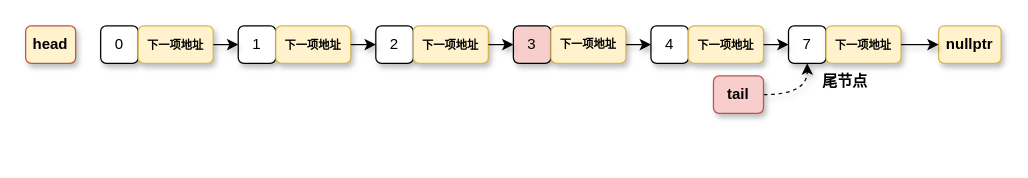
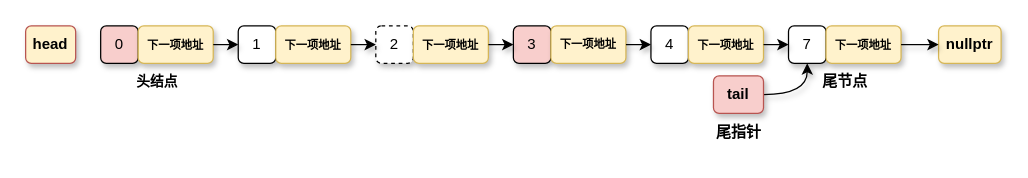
- <mxCell id="3" value="0" style="rounded=1;whiteSpace=wrap;html=1;shadow=1;" parent="2" vertex="1"><mxGeometry width="30" height="30" as="geometry" /></mxCell>
+ <mxCell id="3" value="0" style="rounded=1;whiteSpace=wrap;html=1;shadow=1;fillColor=#f8cecc;" parent="2" vertex="1"><mxGeometry width="30" height="30" as="geometry" /></mxCell>
- <mxCell id="9" value="2" style="rounded=1;whiteSpace=wrap;html=1;shadow=1;" parent="8" vertex="1"><mxGeometry width="30" height="30" as="geometry" /></mxCell>
+ <mxCell id="9" value="2" style="rounded=1;whiteSpace=wrap;html=1;shadow=1;dashed=1;" parent="8" vertex="1"><mxGeometry width="30" height="30" as="geometry" /></mxCell>
+ <mxCell id="12" value="&lt;b&gt;头结点&lt;/b&gt;" style="text;html=1;align=center;verticalAlign=middle;resizable=0;points=[];autosize=1;strokeColor=none;fillColor=none;fontSize=11;shadow=1;rounded=1;" parent="1" vertex="1"><mxGeometry x="95" y="50" width="60" height="30" as="geometry" /></mxCell>
- <mxCell id="28" style="edgeStyle=orthogonalEdgeStyle;rounded=1;orthogonalLoop=1;jettySize=auto;html=1;exitX=1;exitY=0.5;exitDx=0;exitDy=0;entryX=0.5;entryY=1;entryDx=0;entryDy=0;fontFamily=Helvetica;fontSize=12;shadow=1;curved=1;dashed=1;" parent="1" source="29" target="23" edge="1"><mxGeometry relative="1" as="geometry" /></mxCell>
+ <mxCell id="28" style="edgeStyle=orthogonalEdgeStyle;rounded=1;orthogonalLoop=1;jettySize=auto;html=1;exitX=1;exitY=0.5;exitDx=0;exitDy=0;entryX=0.5;entryY=1;entryDx=0;entryDy=0;fontFamily=Helvetica;fontSize=12;shadow=1;curved=1;" parent="1" source="29" target="23" edge="1"><mxGeometry relative="1" as="geometry" /></mxCell>
+ <mxCell id="30" value="&lt;b&gt;尾指针&lt;/b&gt;" style="text;html=1;align=center;verticalAlign=middle;resizable=0;points=[];autosize=1;strokeColor=none;fillColor=none;fontSize=12;fontFamily=Helvetica;shadow=1;rounded=1;" parent="1" vertex="1"><mxGeometry x="560" y="90" width="60" height="30" as="geometry" /></mxCell>
